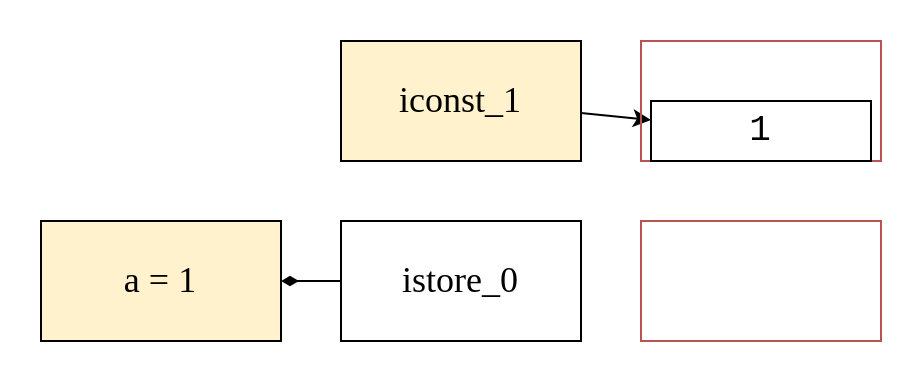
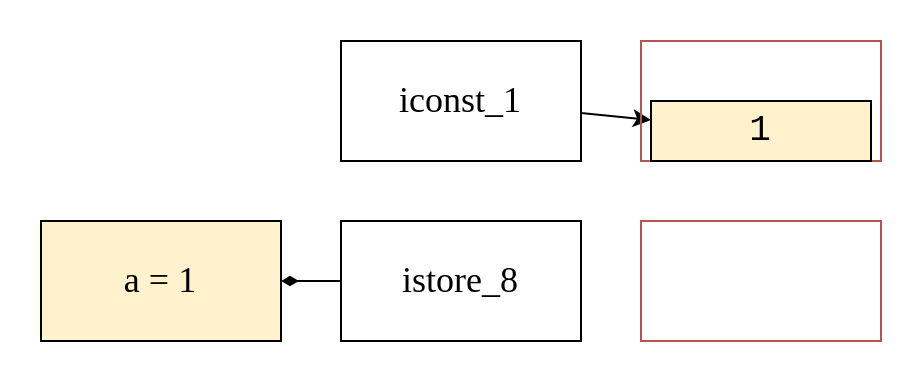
- <mxCell id="3" value="&lt;font style=&quot;font-size: 18px&quot; face=&quot;Lucida Console&quot;&gt;iconst_1&lt;/font&gt;" style="rounded=0;whiteSpace=wrap;html=1;fillColor=#fff2cc;" vertex="1" parent="1"><mxGeometry x="170" y="20" width="120" height="60" as="geometry" /></mxCell>
+ <mxCell id="3" value="&lt;font style=&quot;font-size: 18px&quot; face=&quot;Lucida Console&quot;&gt;iconst_1&lt;/font&gt;" style="rounded=0;whiteSpace=wrap;html=1;" vertex="1" parent="1"><mxGeometry x="170" y="20" width="120" height="60" as="geometry" /></mxCell>
- <mxCell id="7" value="&lt;font style=&quot;font-size: 18px&quot;&gt;1&lt;/font&gt;" style="rounded=0;whiteSpace=wrap;html=1;fontFamily=Courier New;fontSize=14;" vertex="1" parent="1"><mxGeometry x="325" y="50" width="110" height="30" as="geometry" /></mxCell>
+ <mxCell id="7" value="&lt;font style=&quot;font-size: 18px&quot;&gt;1&lt;/font&gt;" style="rounded=0;whiteSpace=wrap;html=1;fontFamily=Courier New;fontSize=14;fillColor=#fff2cc;" vertex="1" parent="1"><mxGeometry x="325" y="50" width="110" height="30" as="geometry" /></mxCell>
- <mxCell id="5" value="&lt;font style=&quot;font-size: 18px&quot; face=&quot;Lucida Console&quot;&gt;istore_0&lt;/font&gt;" style="rounded=0;whiteSpace=wrap;html=1;" vertex="1" parent="1"><mxGeometry x="170" y="110" width="120" height="60" as="geometry" /></mxCell>
+ <mxCell id="5" value="&lt;font style=&quot;font-size: 18px&quot; face=&quot;Lucida Console&quot;&gt;istore_8&lt;/font&gt;" style="rounded=0;whiteSpace=wrap;html=1;" vertex="1" parent="1"><mxGeometry x="170" y="110" width="120" height="60" as="geometry" /></mxCell>
